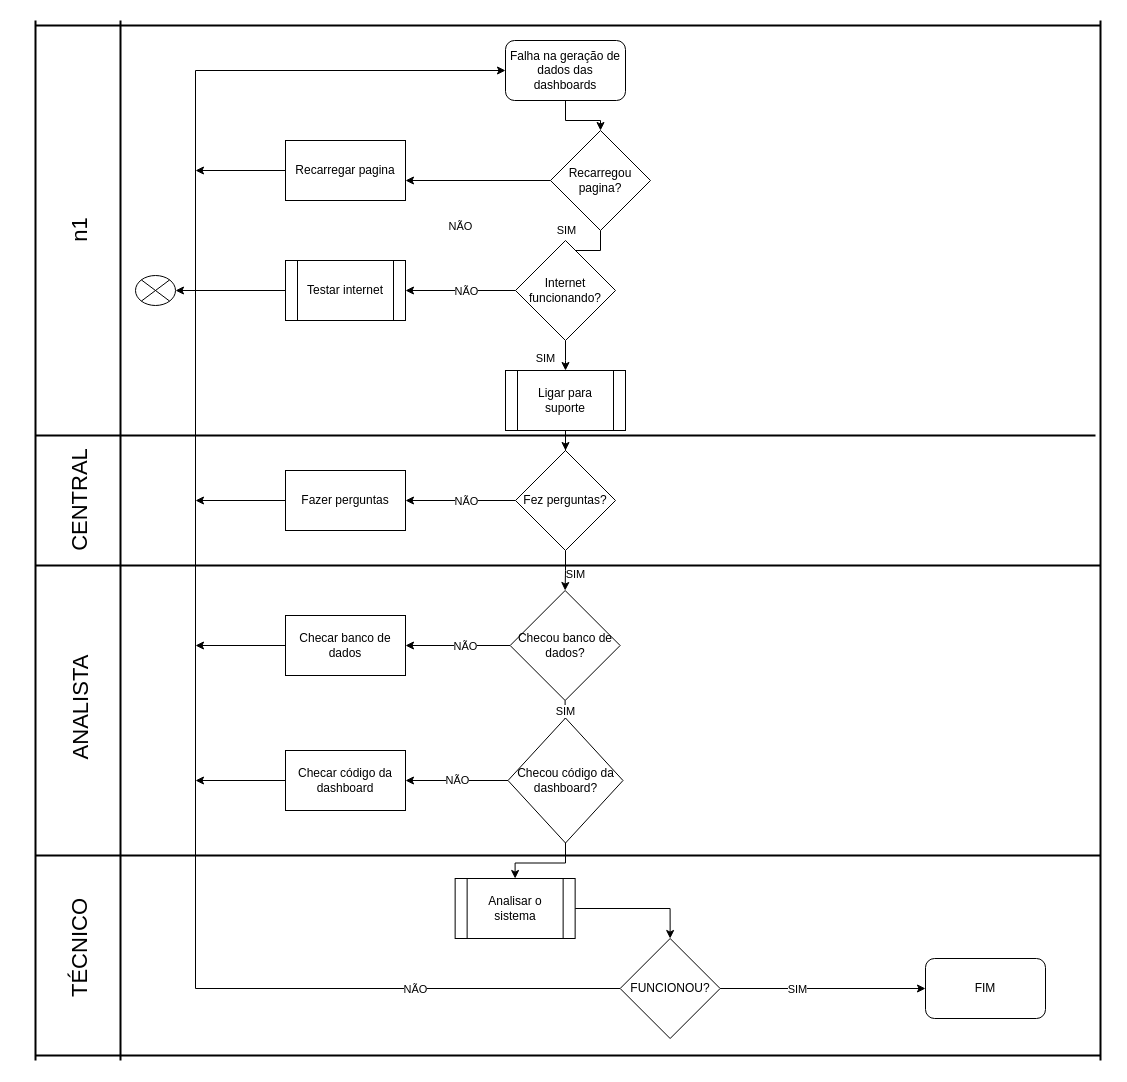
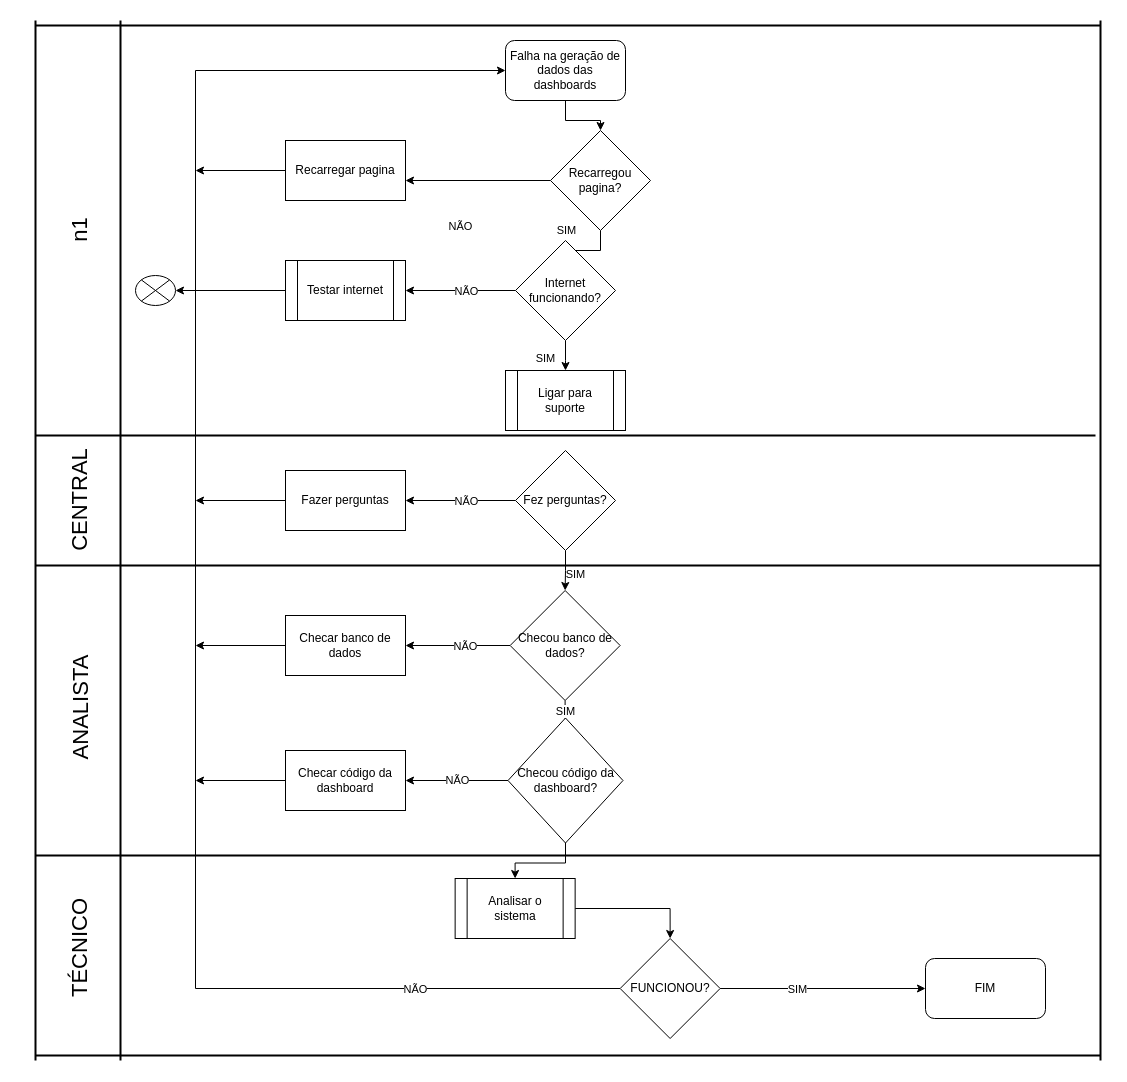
- <mxCell id="27" style="edgeStyle=orthogonalEdgeStyle;rounded=0;orthogonalLoop=1;jettySize=auto;html=1;" parent="1" source="28" target="25" edge="1"><mxGeometry relative="1" as="geometry" /></mxCell>
